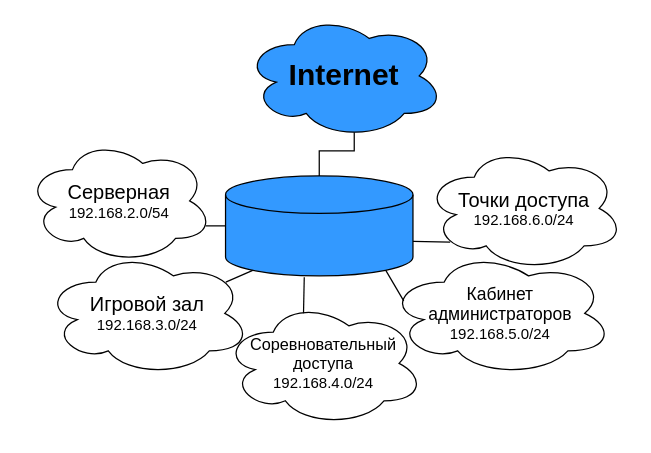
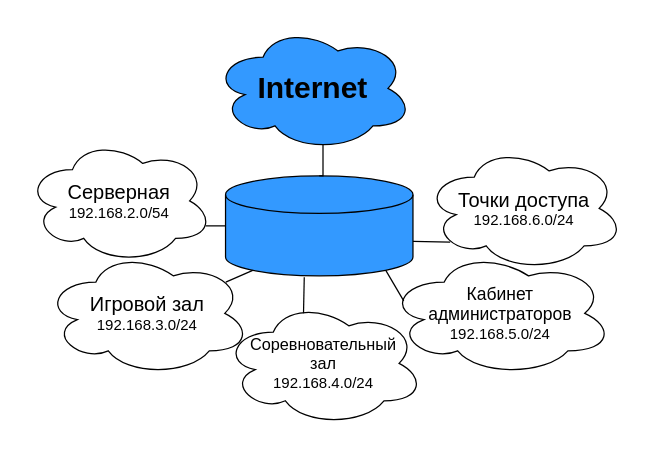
- <mxCell id="2" value="&lt;h1 class=&quot;firstHeading mw-first-heading&quot; id=&quot;firstHeading&quot;&gt;&lt;span style=&quot;&quot; class=&quot;mw-page-title-main&quot;&gt;Internet&lt;/span&gt;&lt;/h1&gt;" style="ellipse;shape=cloud;whiteSpace=wrap;html=1;fillColor=#3399FF;" parent="1" vertex="1"><mxGeometry x="195" y="10" width="160" height="100" as="geometry" /></mxCell>
+ <mxCell id="2" value="&lt;h1 class=&quot;firstHeading mw-first-heading&quot; id=&quot;firstHeading&quot;&gt;&lt;span style=&quot;&quot; class=&quot;mw-page-title-main&quot;&gt;Internet&lt;/span&gt;&lt;/h1&gt;" style="ellipse;shape=cloud;whiteSpace=wrap;html=1;fillColor=#3399FF;" parent="1" vertex="1"><mxGeometry x="170" y="20" width="160" height="100" as="geometry" /></mxCell>
- <mxCell id="6" value="&lt;font style=&quot;font-size: 13px;&quot;&gt;&lt;span lang=&quot;RU&quot;&gt;Соревновательный &lt;br&gt;&lt;/span&gt;&lt;/font&gt;&lt;div&gt;&lt;font style=&quot;font-size: 13px;&quot;&gt;&lt;span lang=&quot;RU&quot;&gt;доступа&lt;/span&gt;&lt;/font&gt;&lt;/div&gt;&lt;div&gt;192.168.4.0/24&lt;/div&gt;" style="ellipse;shape=cloud;whiteSpace=wrap;html=1;" parent="1" vertex="1"><mxGeometry x="178" y="240" width="161" height="100" as="geometry" /></mxCell>
+ <mxCell id="6" value="&lt;font style=&quot;font-size: 13px;&quot;&gt;&lt;span lang=&quot;RU&quot;&gt;Соревновательный &lt;br&gt;&lt;/span&gt;&lt;/font&gt;&lt;div&gt;&lt;font style=&quot;font-size: 13px;&quot;&gt;&lt;span lang=&quot;RU&quot;&gt;зал&lt;/span&gt;&lt;/font&gt;&lt;/div&gt;&lt;div&gt;192.168.4.0/24&lt;/div&gt;" style="ellipse;shape=cloud;whiteSpace=wrap;html=1;" parent="1" vertex="1"><mxGeometry x="178" y="240" width="161" height="100" as="geometry" /></mxCell>
